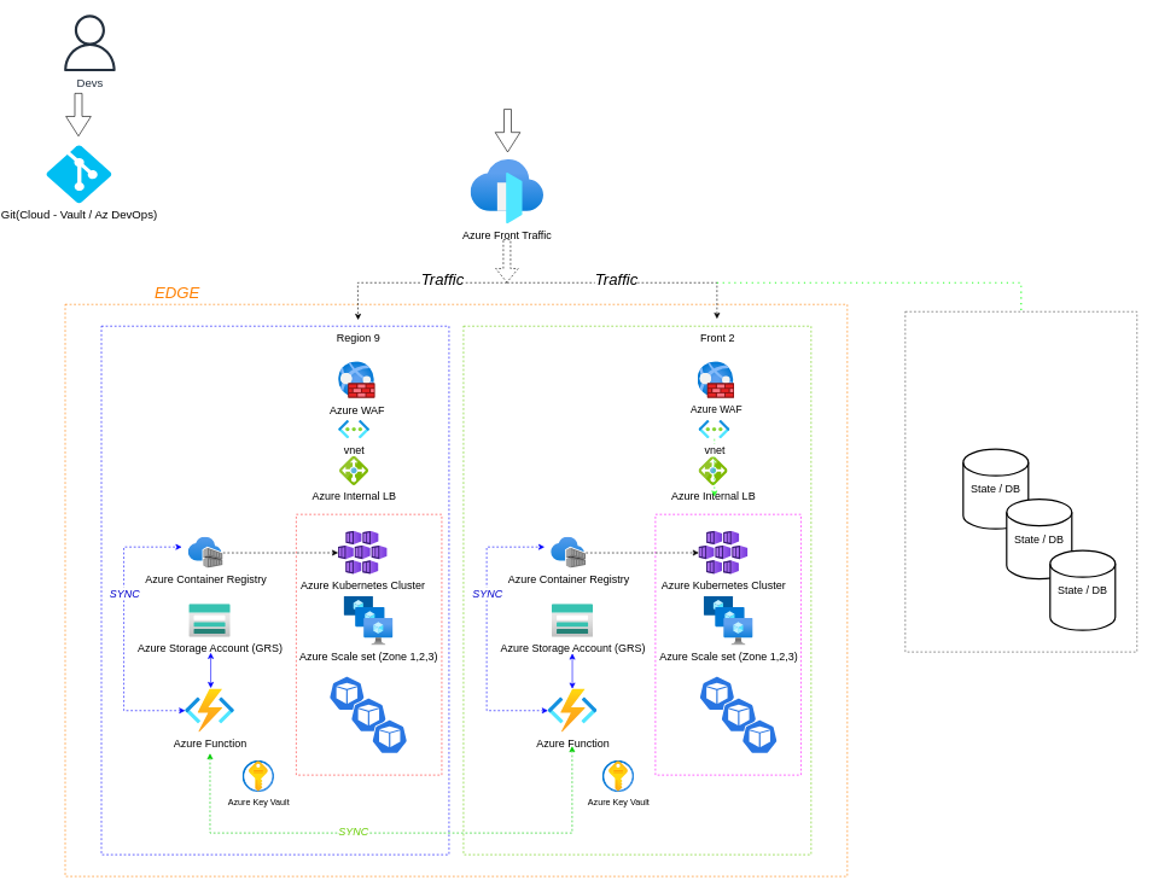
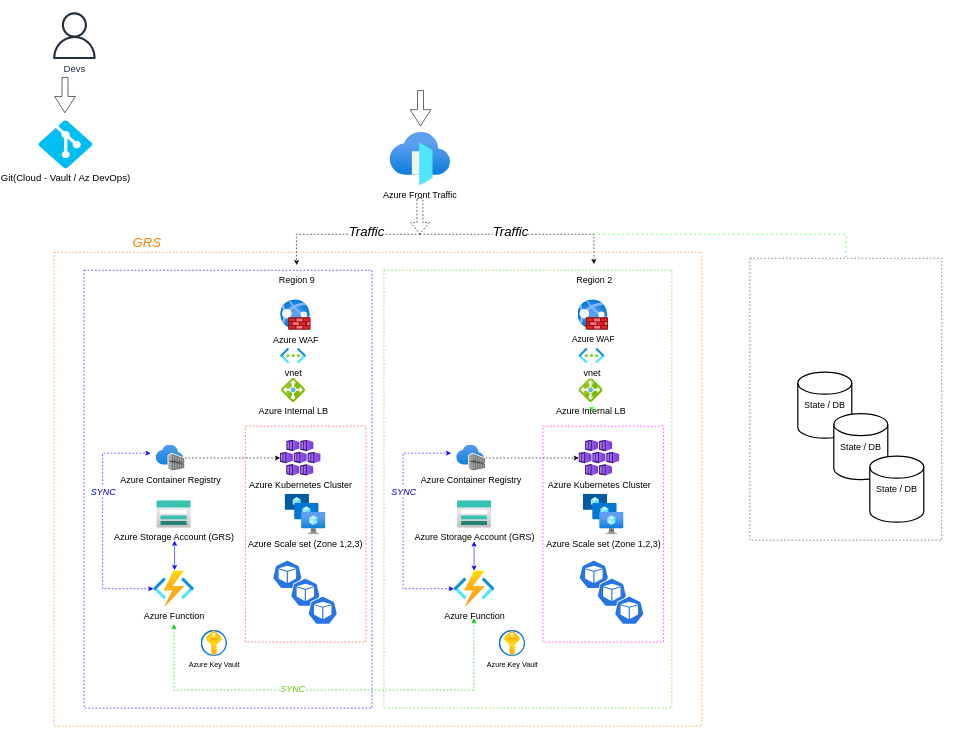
- <mxCell id="54" value="EDGE" style="text;html=1;strokeColor=none;fillColor=none;align=center;verticalAlign=middle;whiteSpace=wrap;rounded=0;dashed=1;fontSize=22;fontColor=#FF8000;fontStyle=2" parent="1" vertex="1"><mxGeometry x="156" y="380" width="90" height="50" as="geometry" /></mxCell>
+ <mxCell id="54" value="GRS" style="text;html=1;strokeColor=none;fillColor=none;align=center;verticalAlign=middle;whiteSpace=wrap;rounded=0;dashed=1;fontSize=22;fontColor=#FF8000;fontStyle=2" parent="1" vertex="1"><mxGeometry x="156" y="380" width="90" height="50" as="geometry" /></mxCell>
- <mxCell id="41" value="Front 2" style="text;html=1;strokeColor=none;fillColor=none;align=center;verticalAlign=middle;whiteSpace=wrap;rounded=0;fontSize=15;" parent="1" vertex="1"><mxGeometry x="902" y="450" width="90" height="30" as="geometry" /></mxCell>
+ <mxCell id="41" value="Region 2" style="text;html=1;strokeColor=none;fillColor=none;align=center;verticalAlign=middle;whiteSpace=wrap;rounded=0;fontSize=15;" parent="1" vertex="1"><mxGeometry x="902" y="450" width="90" height="30" as="geometry" /></mxCell>
